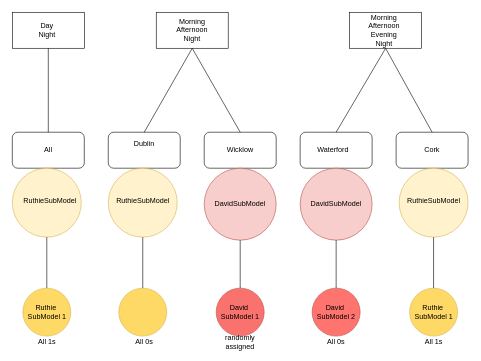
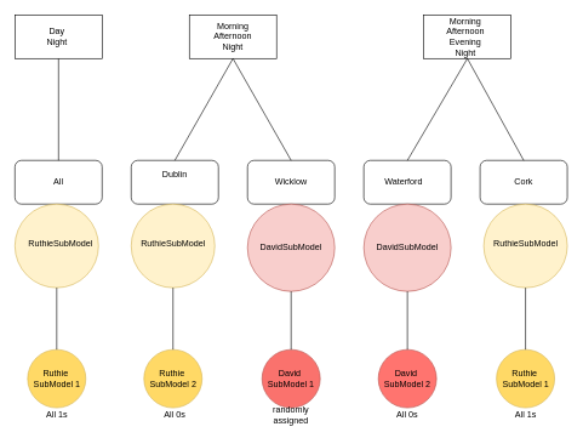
+ <mxCell id="20" value="Ruthie&amp;nbsp;&lt;br&gt;SubModel 2" style="text;html=1;strokeColor=none;fillColor=none;align=center;verticalAlign=middle;whiteSpace=wrap;rounded=0;" parent="1" vertex="1"><mxGeometry x="197.5" y="510" width="80" height="20" as="geometry" /></mxCell>
